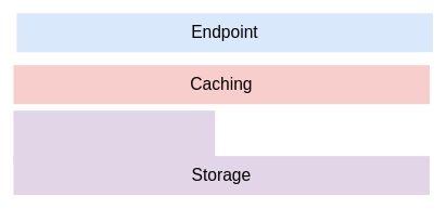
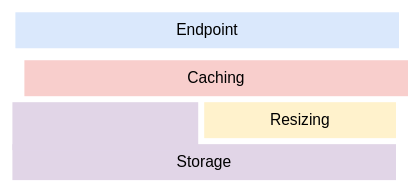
- <mxCell id="5" value="Caching" style="rounded=0;whiteSpace=wrap;html=1;fillColor=#f8cecc;fontSize=26;strokeColor=none;shadow=0;sketch=0;glass=0;" vertex="1" parent="1"><mxGeometry x="20" y="100" width="640" height="60" as="geometry" /></mxCell>
+ <mxCell id="5" value="Caching" style="rounded=0;whiteSpace=wrap;html=1;fillColor=#f8cecc;fontSize=26;strokeColor=none;shadow=0;sketch=0;glass=0;" vertex="1" parent="1"><mxGeometry x="40" y="100" width="640" height="60" as="geometry" /></mxCell>
+ <mxCell id="3" value="Resizing" style="rounded=0;whiteSpace=wrap;html=1;fillColor=#fff2cc;fontSize=26;strokeColor=none;" vertex="1" parent="1"><mxGeometry x="340" y="170" width="320" height="60" as="geometry" /></mxCell>
